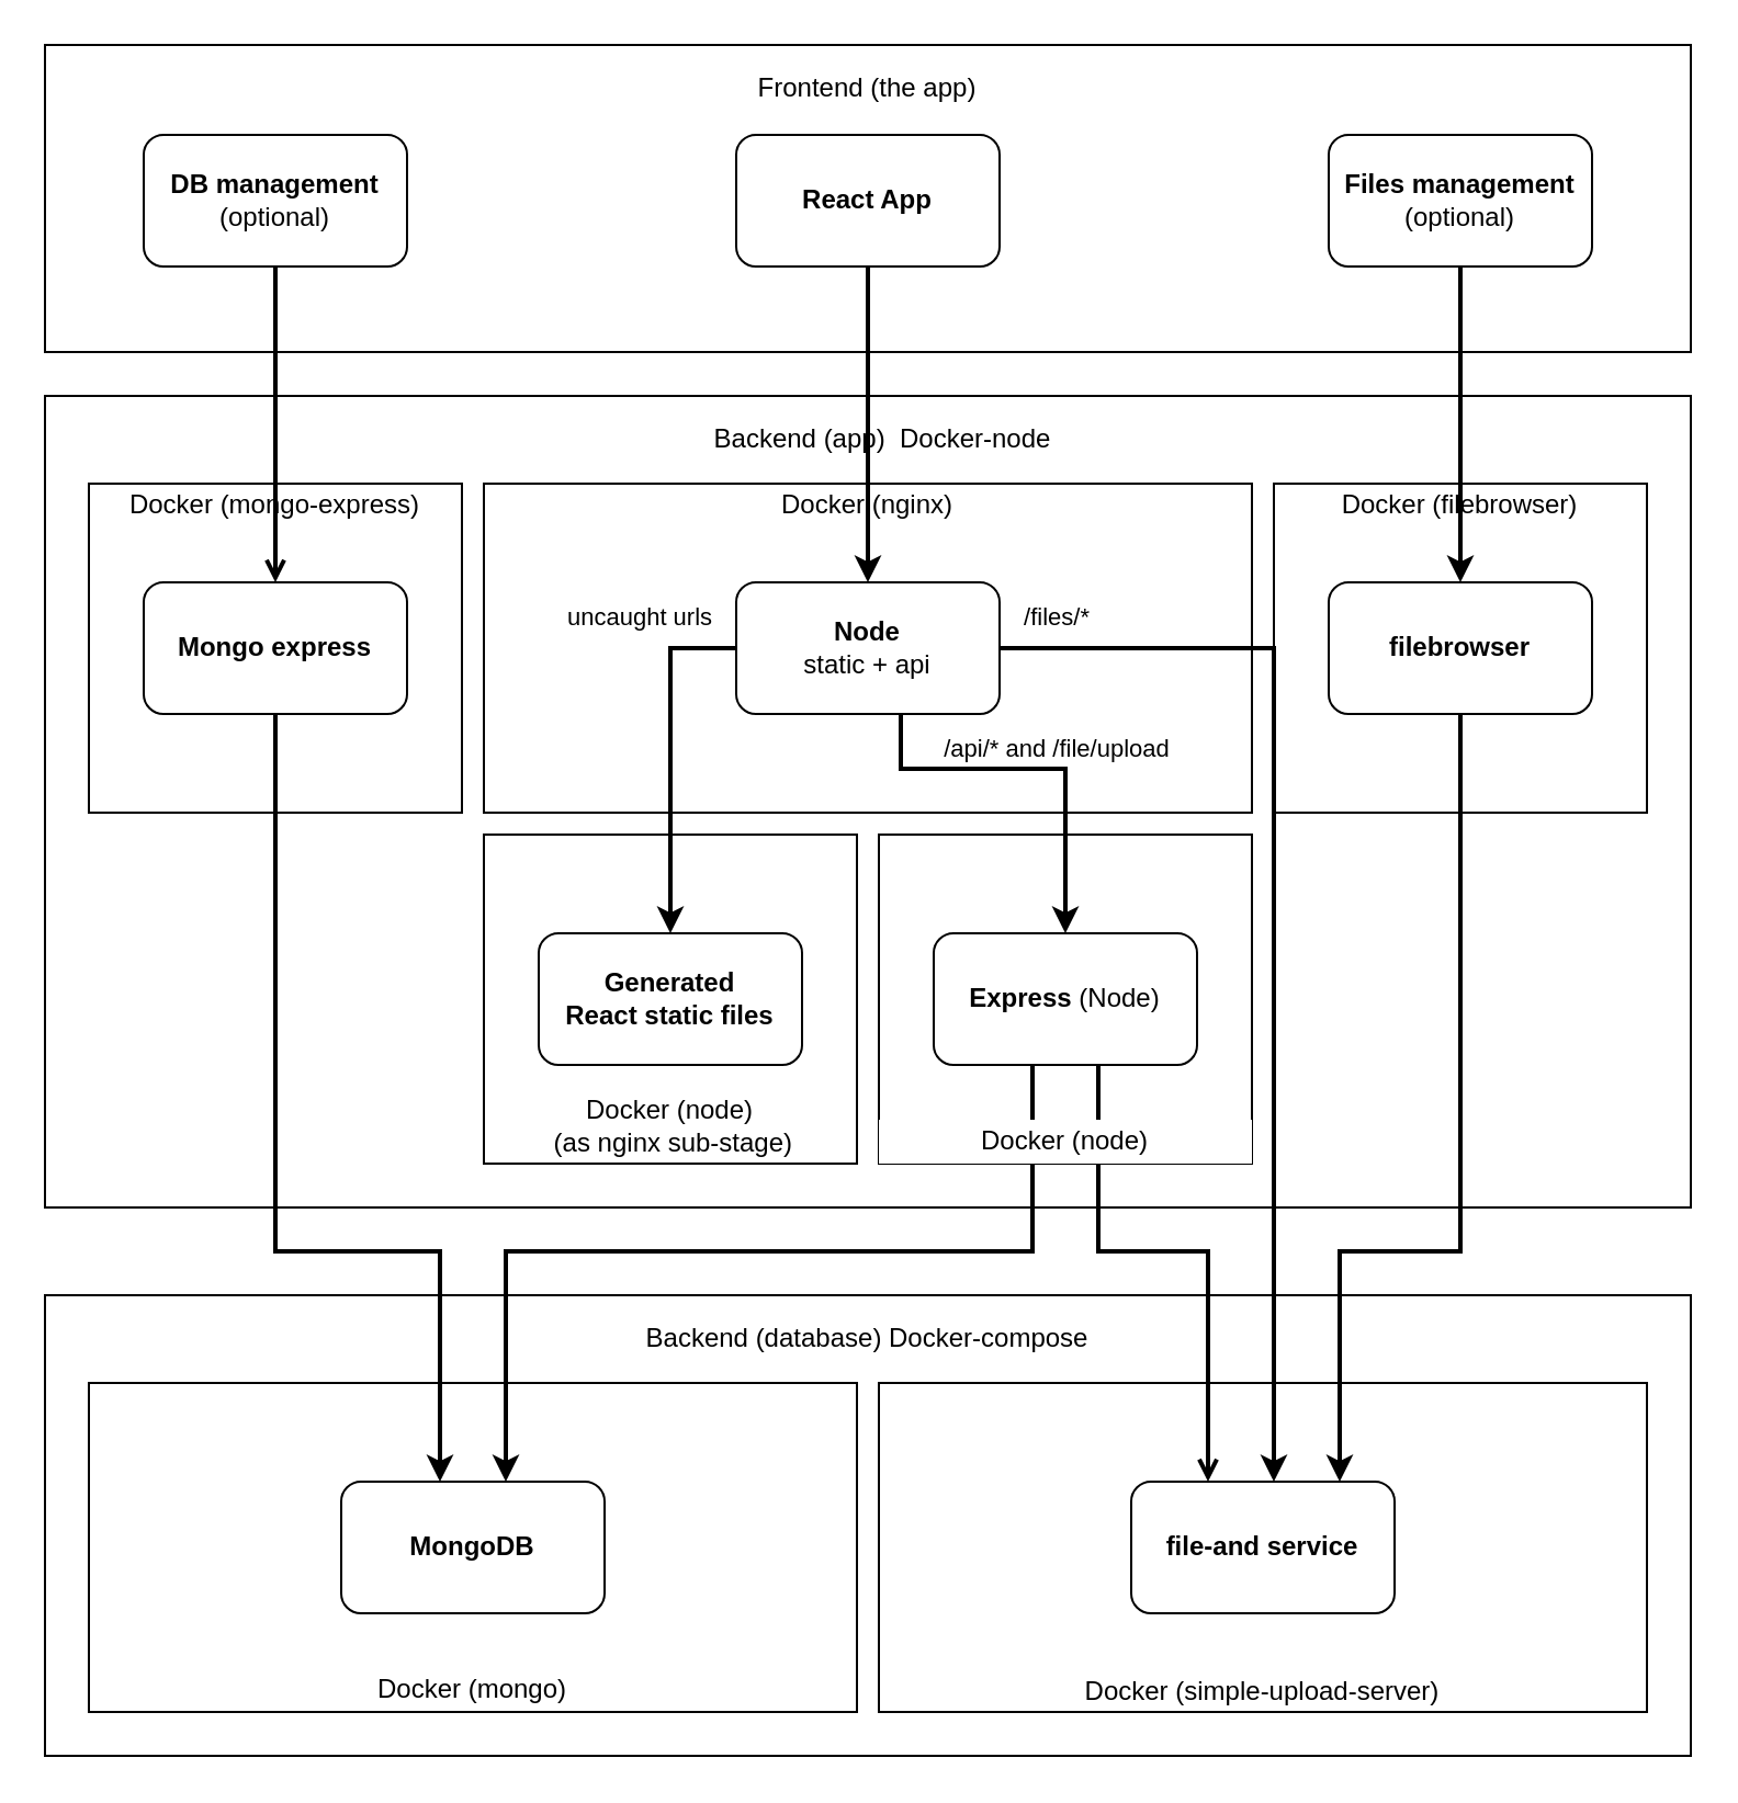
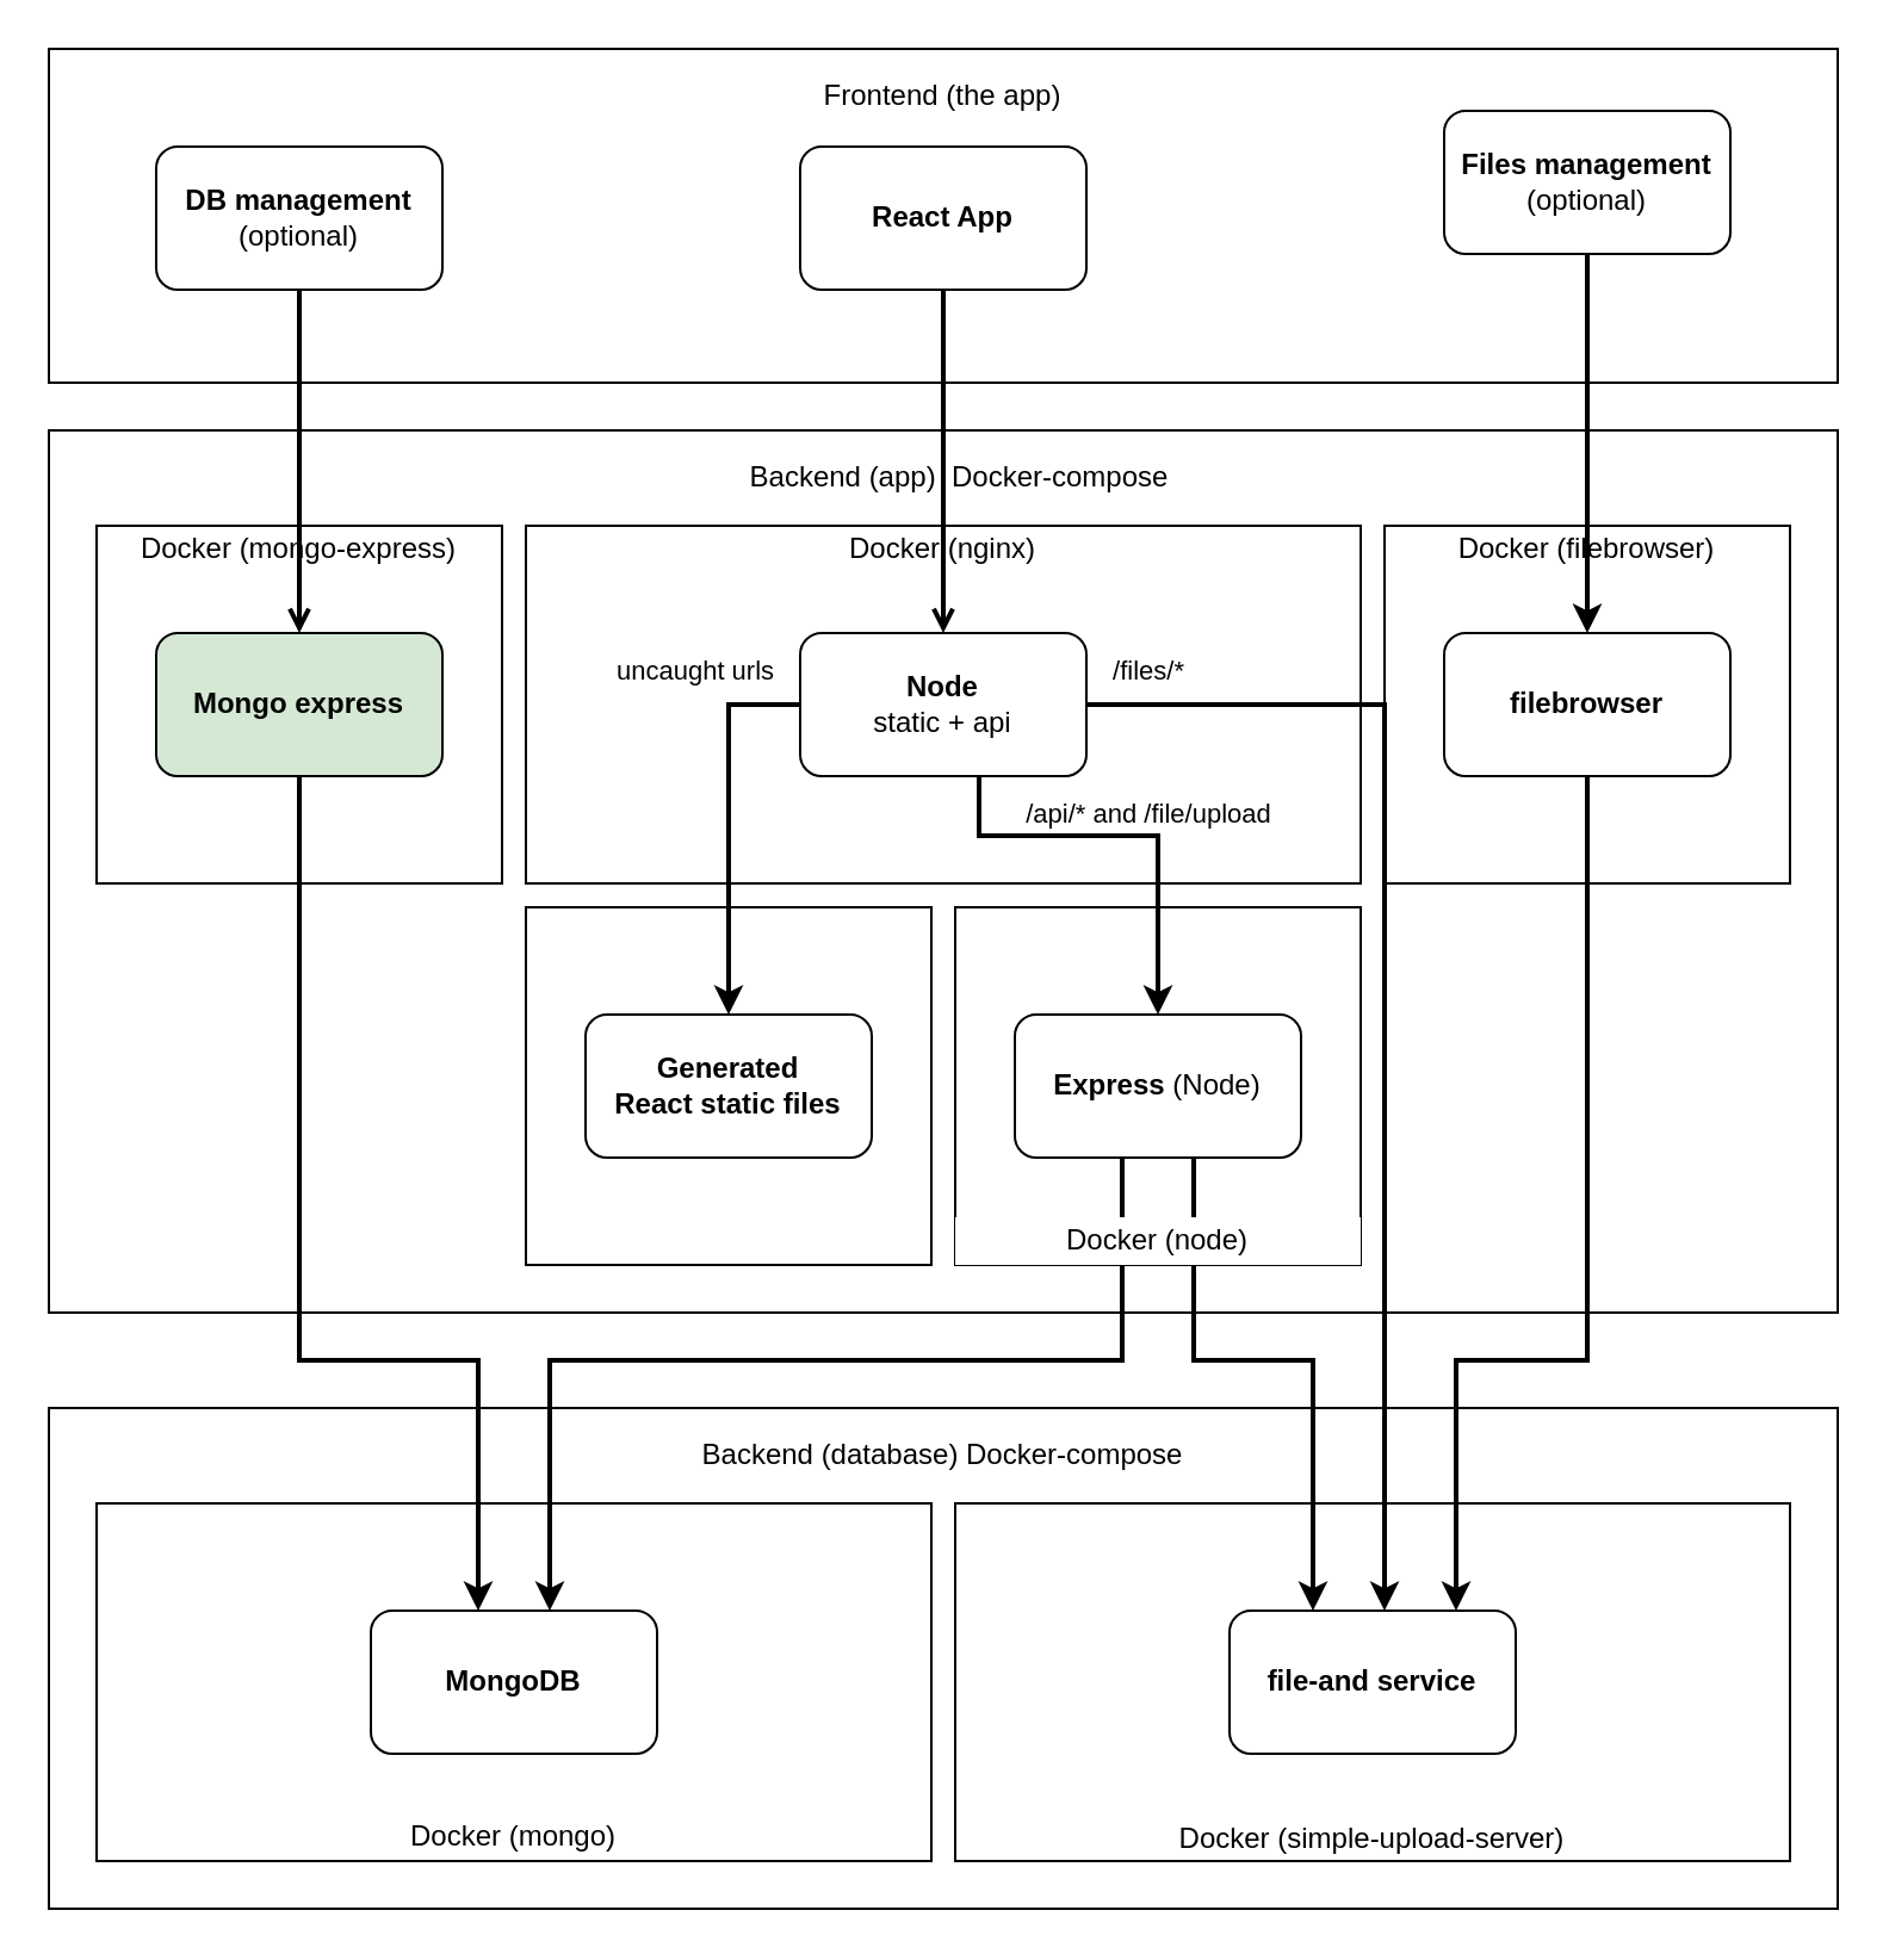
- <mxCell id="25" value="&lt;span style=&quot;font-weight: 700&quot;&gt;Files management&lt;/span&gt;&lt;br style=&quot;font-weight: 700&quot;&gt;(optional)" style="rounded=1;whiteSpace=wrap;html=1;" parent="1" vertex="1"><mxGeometry x="605" y="61" width="120" height="60" as="geometry" /></mxCell>
+ <mxCell id="25" value="&lt;span style=&quot;font-weight: 700&quot;&gt;Files management&lt;/span&gt;&lt;br style=&quot;font-weight: 700&quot;&gt;(optional)" style="rounded=1;whiteSpace=wrap;html=1;" parent="1" vertex="1"><mxGeometry x="605" y="46" width="120" height="60" as="geometry" /></mxCell>
- <mxCell id="41" value="Backend (app)&amp;nbsp; Docker-node" style="text;html=1;strokeColor=none;align=center;verticalAlign=middle;whiteSpace=wrap;rounded=0;" parent="1" vertex="1"><mxGeometry x="297" y="190" width="210" height="20" as="geometry" /></mxCell>
+ <mxCell id="41" value="Backend (app)&amp;nbsp; Docker-compose" style="text;html=1;strokeColor=none;align=center;verticalAlign=middle;whiteSpace=wrap;rounded=0;" parent="1" vertex="1"><mxGeometry x="297" y="190" width="210" height="20" as="geometry" /></mxCell>
- <mxCell id="34" style="edgeStyle=orthogonalEdgeStyle;rounded=0;orthogonalLoop=1;jettySize=auto;html=1;strokeWidth=2;" parent="1" source="35" target="18" edge="1"><mxGeometry relative="1" as="geometry" /></mxCell>
+ <mxCell id="34" style="edgeStyle=orthogonalEdgeStyle;rounded=0;orthogonalLoop=1;jettySize=auto;html=1;strokeWidth=2;endArrow=open;" parent="1" source="35" target="18" edge="1"><mxGeometry relative="1" as="geometry" /></mxCell>
- <mxCell id="29" value="Mongo express" style="rounded=1;whiteSpace=wrap;html=1;fontStyle=1" parent="1" vertex="1"><mxGeometry x="65" y="265" width="120" height="60" as="geometry" /></mxCell>
+ <mxCell id="29" value="Mongo express" style="rounded=1;whiteSpace=wrap;html=1;fontStyle=1;fillColor=#d5e8d4;" parent="1" vertex="1"><mxGeometry x="65" y="265" width="120" height="60" as="geometry" /></mxCell>
- <mxCell id="33" value="&lt;span&gt;Docker (node)&lt;br&gt;&amp;nbsp;(as nginx sub-stage)&lt;/span&gt;" style="text;html=1;strokeColor=none;fillColor=none;align=center;verticalAlign=bottom;whiteSpace=wrap;rounded=0;" parent="1" vertex="1"><mxGeometry x="220" y="510" width="170" height="20" as="geometry" /></mxCell>
- <mxCell id="36" style="edgeStyle=orthogonalEdgeStyle;rounded=0;orthogonalLoop=1;jettySize=auto;html=1;strokeWidth=2;endArrow=open;" parent="1" source="38" target="23" edge="1"><mxGeometry relative="1" as="geometry"><Array as="points"><mxPoint x="500" y="570" /><mxPoint x="550" y="570" /></Array></mxGeometry></mxCell>
+ <mxCell id="36" style="edgeStyle=orthogonalEdgeStyle;rounded=0;orthogonalLoop=1;jettySize=auto;html=1;strokeWidth=2;" parent="1" source="38" target="23" edge="1"><mxGeometry relative="1" as="geometry"><Array as="points"><mxPoint x="500" y="570" /><mxPoint x="550" y="570" /></Array></mxGeometry></mxCell>
